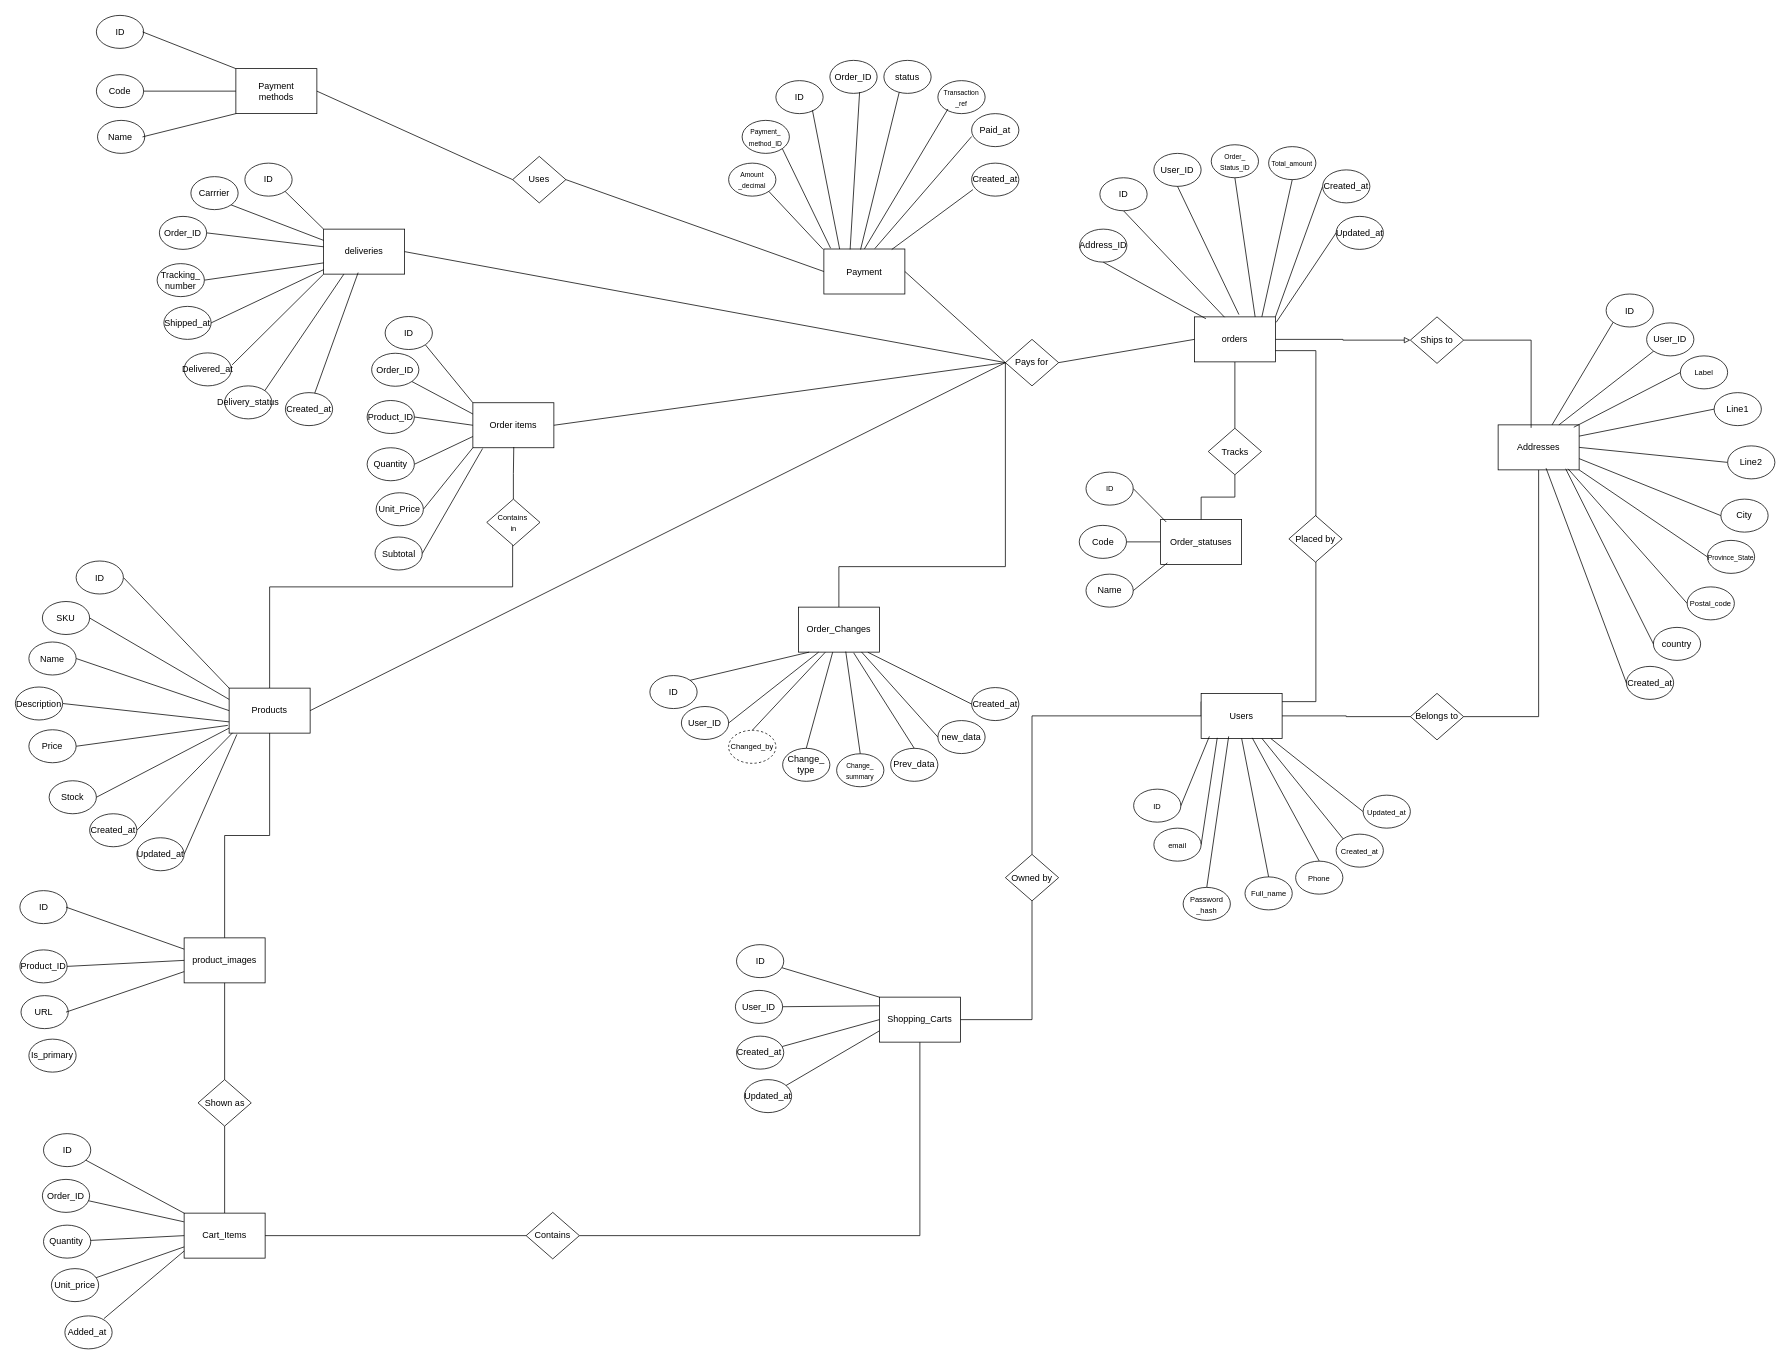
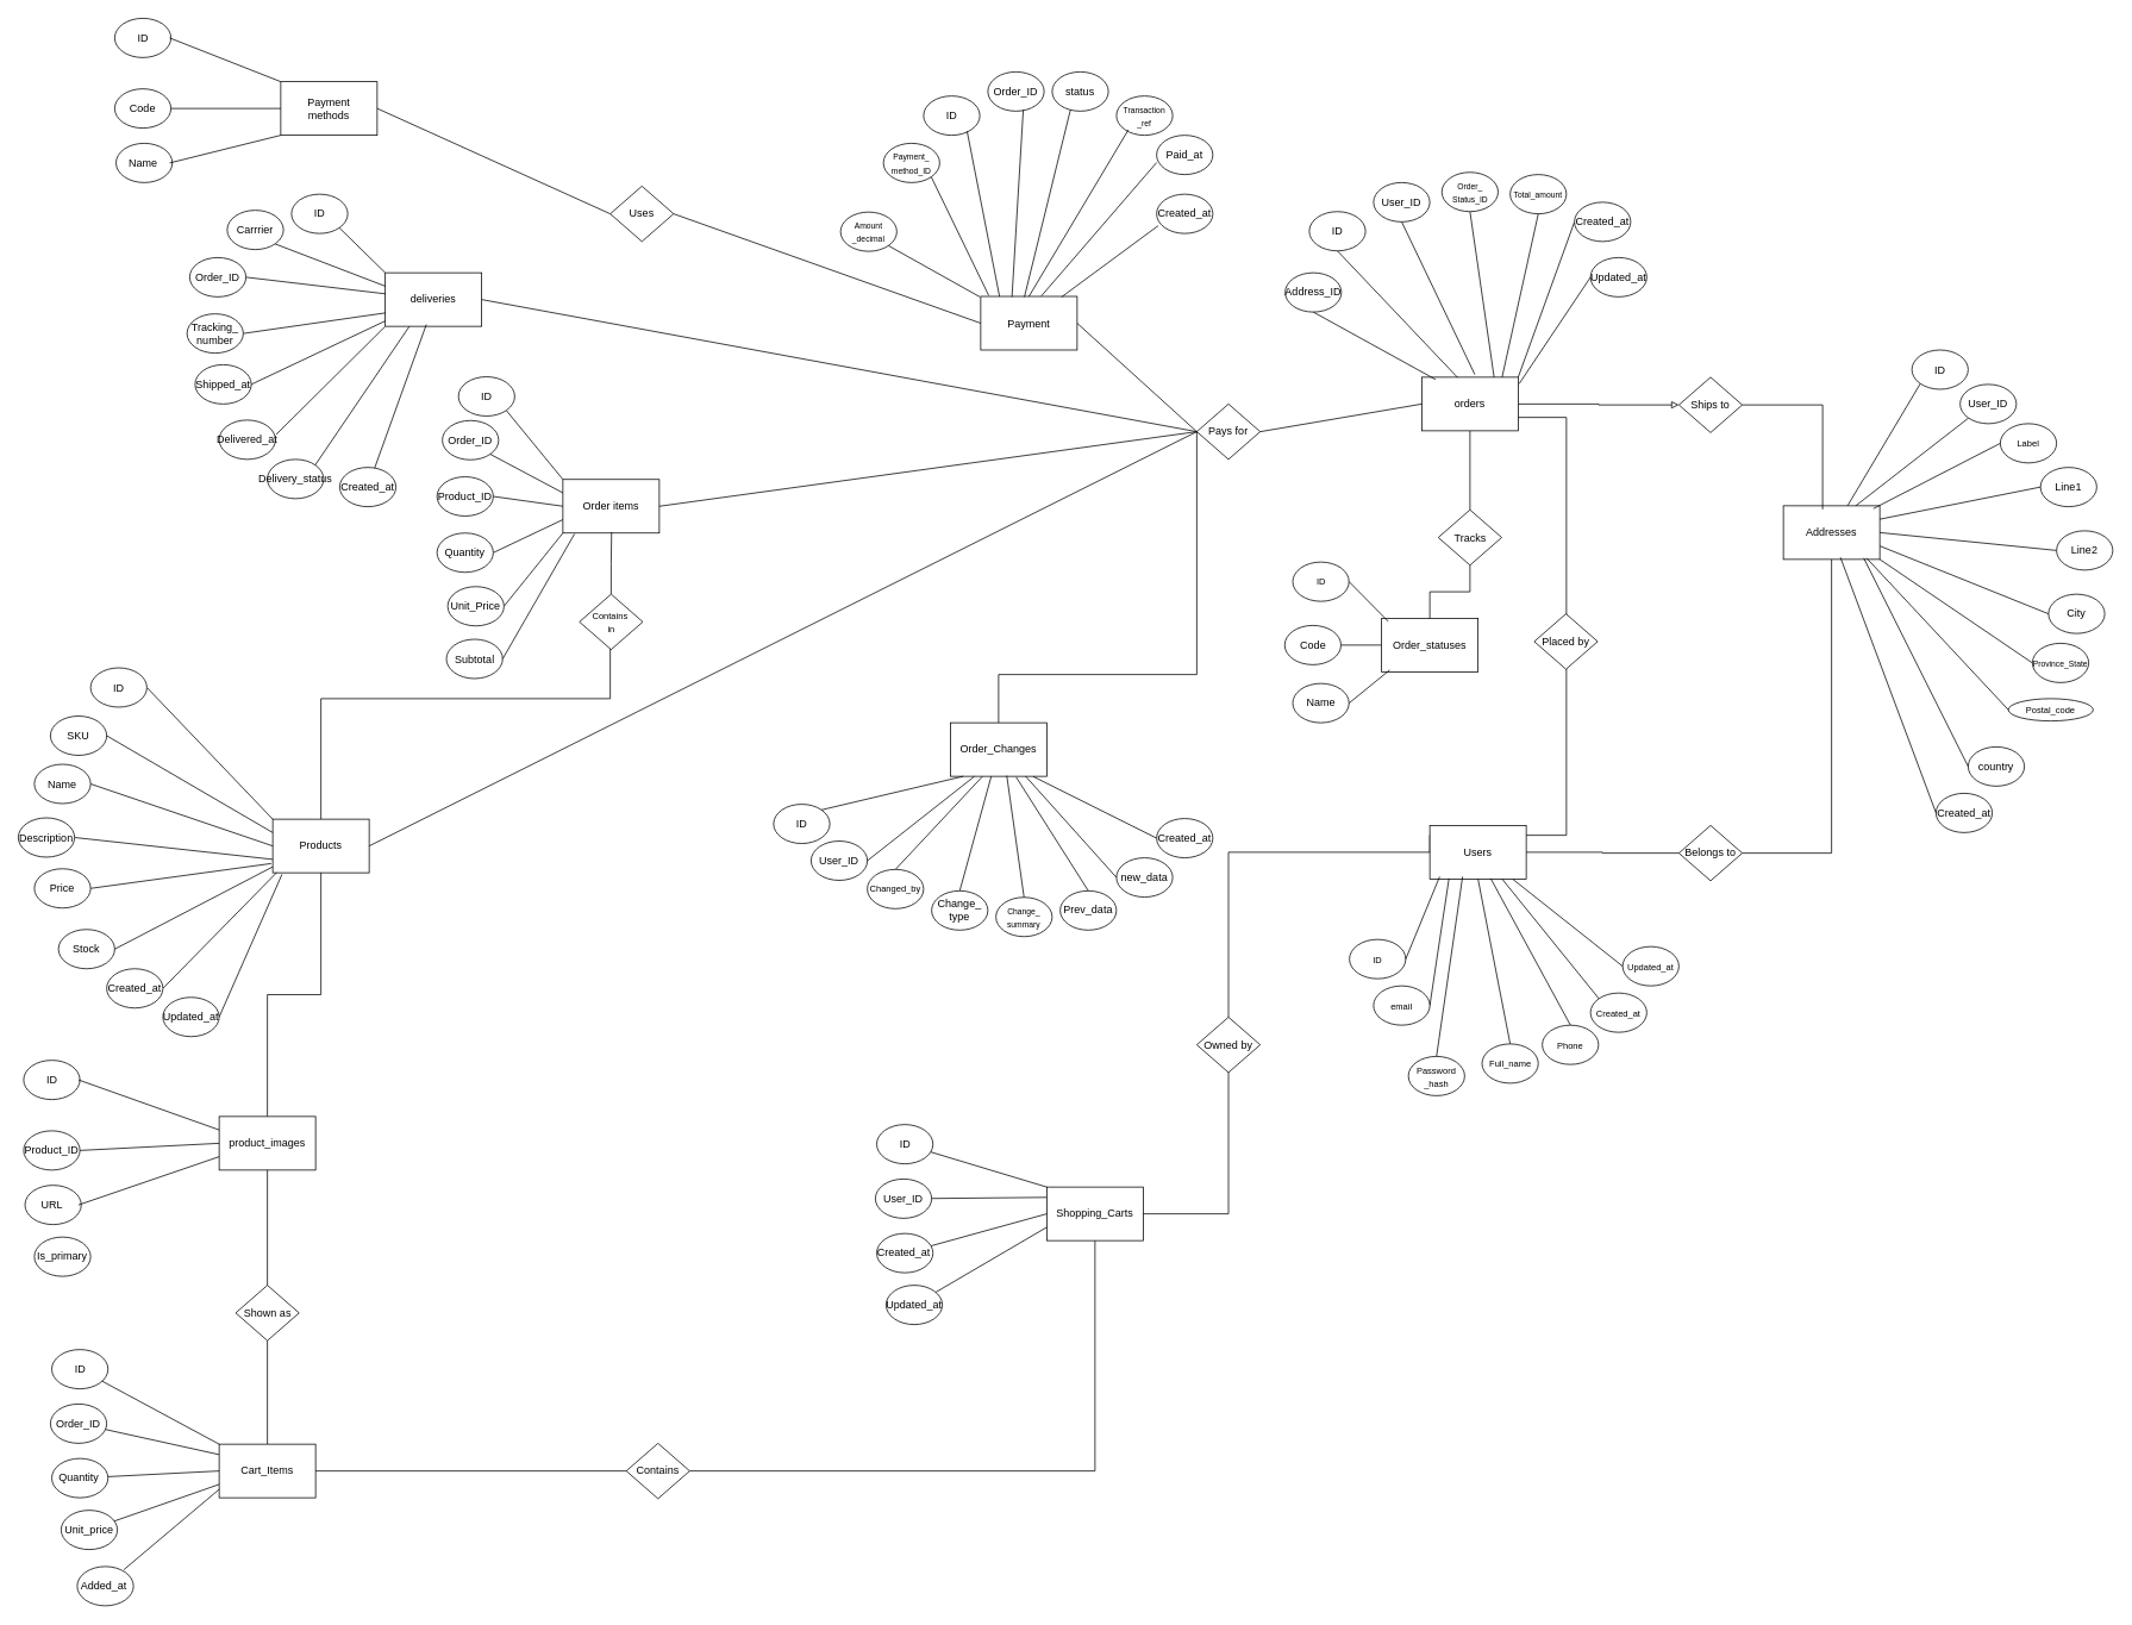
- <mxCell id="23" value="&lt;font style=&quot;font-size: 9px;&quot;&gt;Amount&lt;/font&gt;&lt;div&gt;&lt;font style=&quot;font-size: 9px;&quot;&gt;_decimal&lt;/font&gt;&lt;/div&gt;" style="ellipse;whiteSpace=wrap;html=1;" parent="1" vertex="1"><mxGeometry x="971" y="217" width="63" height="44" as="geometry" /></mxCell>
+ <mxCell id="23" value="&lt;font style=&quot;font-size: 9px;&quot;&gt;Amount&lt;/font&gt;&lt;div&gt;&lt;font style=&quot;font-size: 9px;&quot;&gt;_decimal&lt;/font&gt;&lt;/div&gt;" style="ellipse;whiteSpace=wrap;html=1;" parent="1" vertex="1"><mxGeometry x="941" y="237" width="63" height="44" as="geometry" /></mxCell>
- <mxCell id="122" value="&lt;font size=&quot;1&quot;&gt;Postal_code&lt;/font&gt;" style="ellipse;whiteSpace=wrap;html=1;" parent="1" vertex="1"><mxGeometry x="2249" y="782" width="63" height="44" as="geometry" /></mxCell>
+ <mxCell id="122" value="&lt;font size=&quot;1&quot;&gt;Postal_code&lt;/font&gt;" style="ellipse;whiteSpace=wrap;html=1;" parent="1" vertex="1"><mxGeometry x="2249" y="782" width="95" height="25" as="geometry" /></mxCell>
- <mxCell id="166" value="&lt;font size=&quot;1&quot;&gt;Changed_by&lt;/font&gt;" style="ellipse;whiteSpace=wrap;html=1;dashed=1;" parent="1" vertex="1"><mxGeometry x="971" y="973.25" width="63" height="44" as="geometry" /></mxCell>
+ <mxCell id="166" value="&lt;font size=&quot;1&quot;&gt;Changed_by&lt;/font&gt;" style="ellipse;whiteSpace=wrap;html=1;" parent="1" vertex="1"><mxGeometry x="971" y="973.25" width="63" height="44" as="geometry" /></mxCell>
